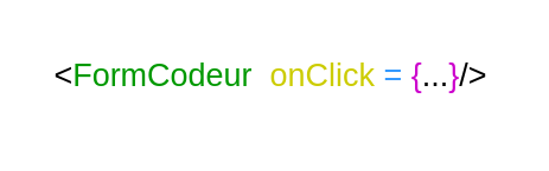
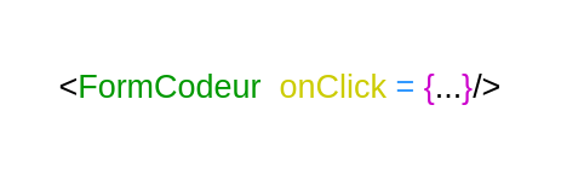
- <mxCell id="2" value="&lt;font style=&quot;font-size: 45px&quot;&gt;&amp;lt;&lt;/font&gt;&lt;font style=&quot;font-size: 45px&quot;&gt;&lt;font color=&quot;#009900&quot;&gt;FormCodeur &amp;nbsp;&lt;/font&gt;&lt;font color=&quot;#cccc00&quot;&gt;onClick &lt;/font&gt;&lt;font color=&quot;#3399ff&quot;&gt;= &lt;/font&gt;&lt;font color=&quot;#cc00cc&quot;&gt;{&lt;/font&gt;...&lt;font color=&quot;#cc00cc&quot;&gt;}&lt;/font&gt;&lt;/font&gt;&lt;font style=&quot;font-size: 45px&quot;&gt;/&amp;gt;&lt;/font&gt;" style="text;html=1;strokeColor=none;fillColor=none;align=center;verticalAlign=middle;whiteSpace=wrap;rounded=0;strokeWidth=2;" vertex="1" parent="1"><mxGeometry x="15" y="5" width="730" height="200" as="geometry" /></mxCell>
+ <mxCell id="2" value="&lt;font style=&quot;font-size: 45px&quot;&gt;&amp;lt;&lt;/font&gt;&lt;font style=&quot;font-size: 45px&quot;&gt;&lt;font color=&quot;#009900&quot;&gt;FormCodeur &amp;nbsp;&lt;/font&gt;&lt;font color=&quot;#cccc00&quot;&gt;onClick &lt;/font&gt;&lt;font color=&quot;#3399ff&quot;&gt;= &lt;/font&gt;&lt;font color=&quot;#cc00cc&quot;&gt;{&lt;/font&gt;...&lt;font color=&quot;#cc00cc&quot;&gt;}&lt;/font&gt;&lt;/font&gt;&lt;font style=&quot;font-size: 45px&quot;&gt;/&amp;gt;&lt;/font&gt;" style="text;html=1;strokeColor=none;fillColor=none;align=center;verticalAlign=middle;whiteSpace=wrap;rounded=0;strokeWidth=2;" vertex="1" parent="1"><mxGeometry x="20" y="20" width="730" height="200" as="geometry" /></mxCell>
